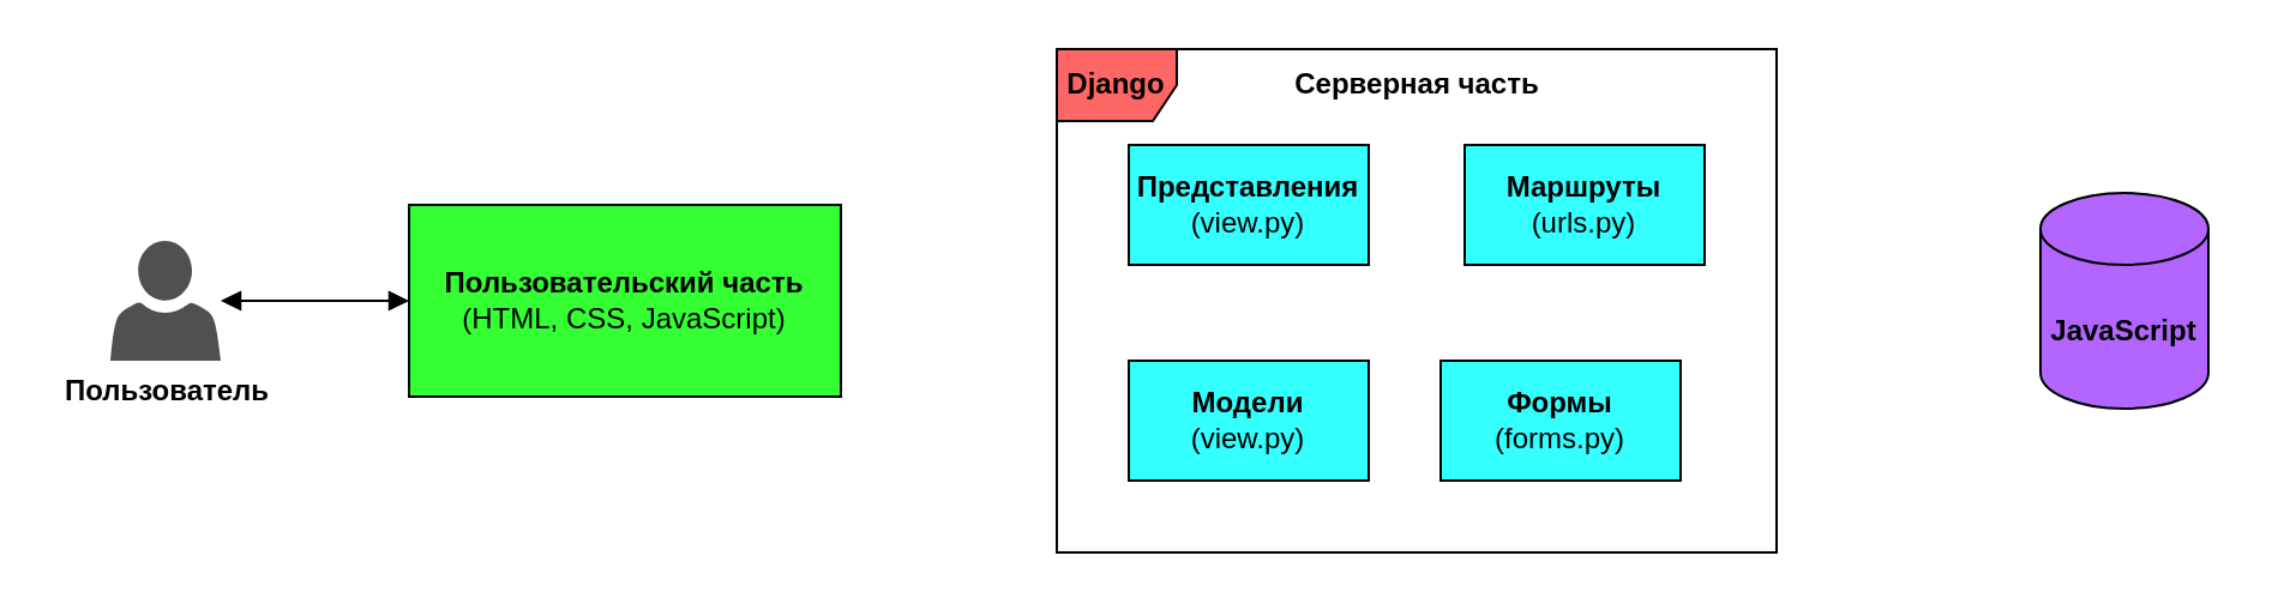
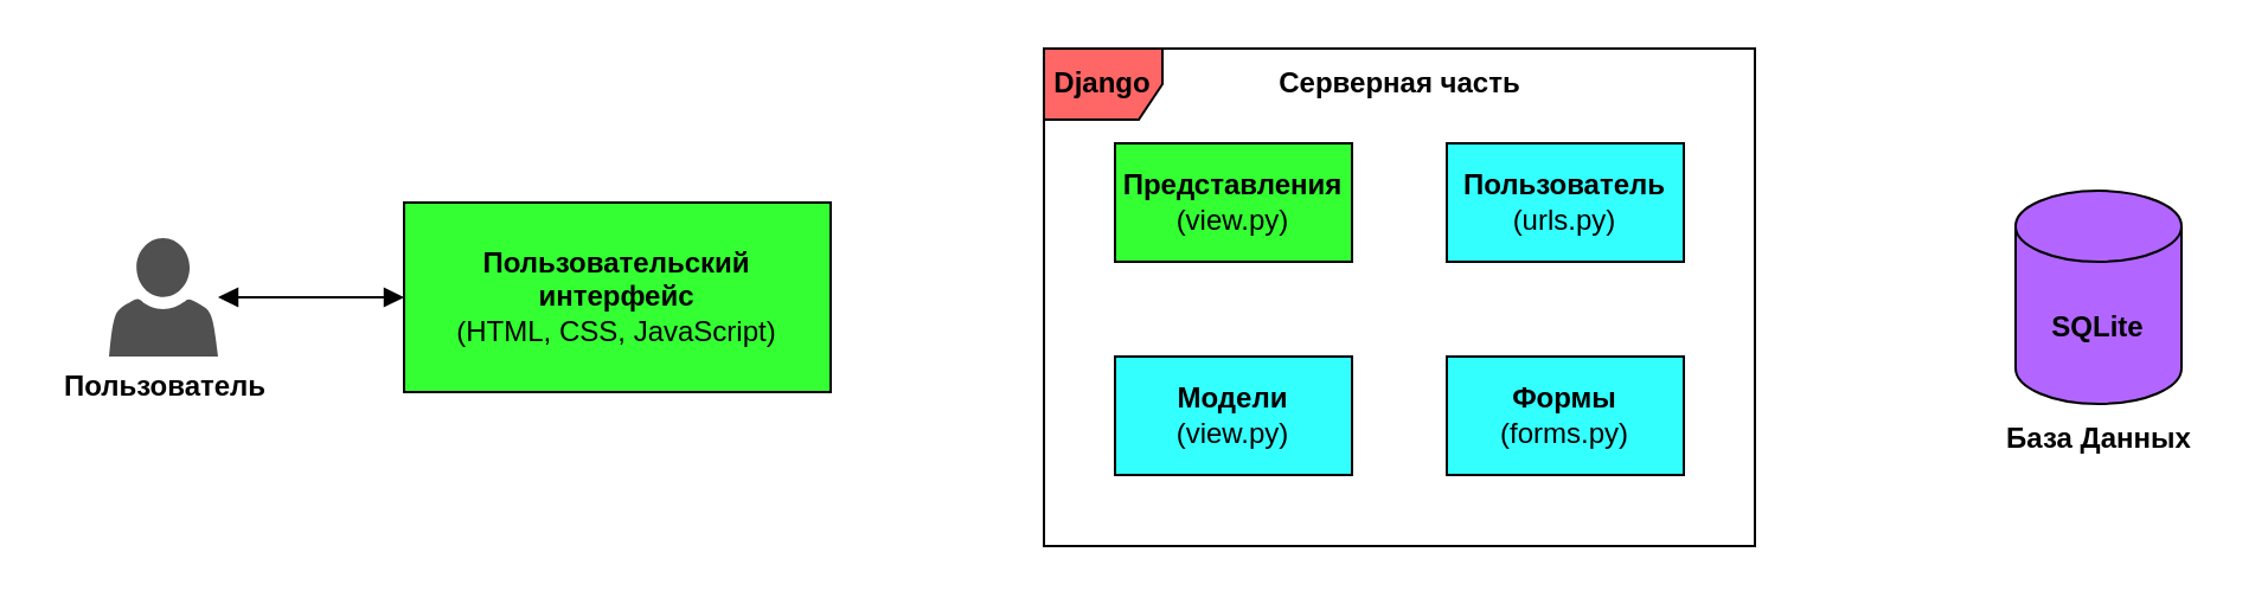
- <mxCell id="8" value="&lt;b&gt;Представления&lt;/b&gt;&lt;div&gt;(view.py)&lt;/div&gt;" style="html=1;whiteSpace=wrap;fillColor=#33FFFF;" vertex="1" parent="7"><mxGeometry x="30" y="40" width="100" height="50" as="geometry" /></mxCell>
+ <mxCell id="8" value="&lt;b&gt;Представления&lt;/b&gt;&lt;div&gt;(view.py)&lt;/div&gt;" style="html=1;whiteSpace=wrap;fillColor=#33ff33;" vertex="1" parent="7"><mxGeometry x="30" y="40" width="100" height="50" as="geometry" /></mxCell>
- <mxCell id="11" value="&lt;b&gt;Маршруты&lt;/b&gt;&lt;div&gt;(urls.py)&lt;/div&gt;" style="html=1;whiteSpace=wrap;fillColor=#33FFFF;" vertex="1" parent="7"><mxGeometry x="170" y="40" width="100" height="50" as="geometry" /></mxCell>
+ <mxCell id="11" value="&lt;b&gt;Пользователь&lt;/b&gt;&lt;div&gt;(urls.py)&lt;/div&gt;" style="html=1;whiteSpace=wrap;fillColor=#33FFFF;" vertex="1" parent="7"><mxGeometry x="170" y="40" width="100" height="50" as="geometry" /></mxCell>
- <mxCell id="2" value="&lt;b&gt;Пользовательский часть&lt;/b&gt;&lt;div&gt;(HTML, CSS, JavaScript)&lt;/div&gt;" style="html=1;whiteSpace=wrap;fillColor=#33FF33;" vertex="1" parent="1"><mxGeometry x="170" y="85" width="180" height="80" as="geometry" /></mxCell>
+ <mxCell id="2" value="&lt;b&gt;Пользовательский интерфейс&lt;/b&gt;&lt;div&gt;(HTML, CSS, JavaScript)&lt;/div&gt;" style="html=1;whiteSpace=wrap;fillColor=#33FF33;" vertex="1" parent="1"><mxGeometry x="170" y="85" width="180" height="80" as="geometry" /></mxCell>
- <mxCell id="13" value="&lt;b&gt;JavaScript&lt;/b&gt;" style="shape=cylinder3;whiteSpace=wrap;html=1;boundedLbl=1;backgroundOutline=1;size=15;fillColor=#B266FF;" vertex="1" parent="1"><mxGeometry x="850" y="80" width="70" height="90" as="geometry" /></mxCell>
+ <mxCell id="13" value="&lt;b&gt;SQLite&lt;/b&gt;" style="shape=cylinder3;whiteSpace=wrap;html=1;boundedLbl=1;backgroundOutline=1;size=15;fillColor=#B266FF;" vertex="1" parent="1"><mxGeometry x="850" y="80" width="70" height="90" as="geometry" /></mxCell>
- <mxCell id="10" value="&lt;b&gt;Формы&lt;/b&gt;&lt;div&gt;(forms.py)&lt;/div&gt;" style="html=1;whiteSpace=wrap;fillColor=#33FFFF;" vertex="1" parent="7"><mxGeometry x="160" y="130" width="100" height="50" as="geometry" /></mxCell>
+ <mxCell id="10" value="&lt;b&gt;Формы&lt;/b&gt;&lt;div&gt;(forms.py)&lt;/div&gt;" style="html=1;whiteSpace=wrap;fillColor=#33FFFF;" vertex="1" parent="7"><mxGeometry x="170" y="130" width="100" height="50" as="geometry" /></mxCell>
+ <mxCell id="14" value="&lt;b&gt;База Данных&lt;/b&gt;" style="text;html=1;align=center;verticalAlign=middle;resizable=0;points=[];autosize=1;strokeColor=none;fillColor=none;" vertex="1" parent="1"><mxGeometry x="835" y="170" width="100" height="30" as="geometry" /></mxCell>
